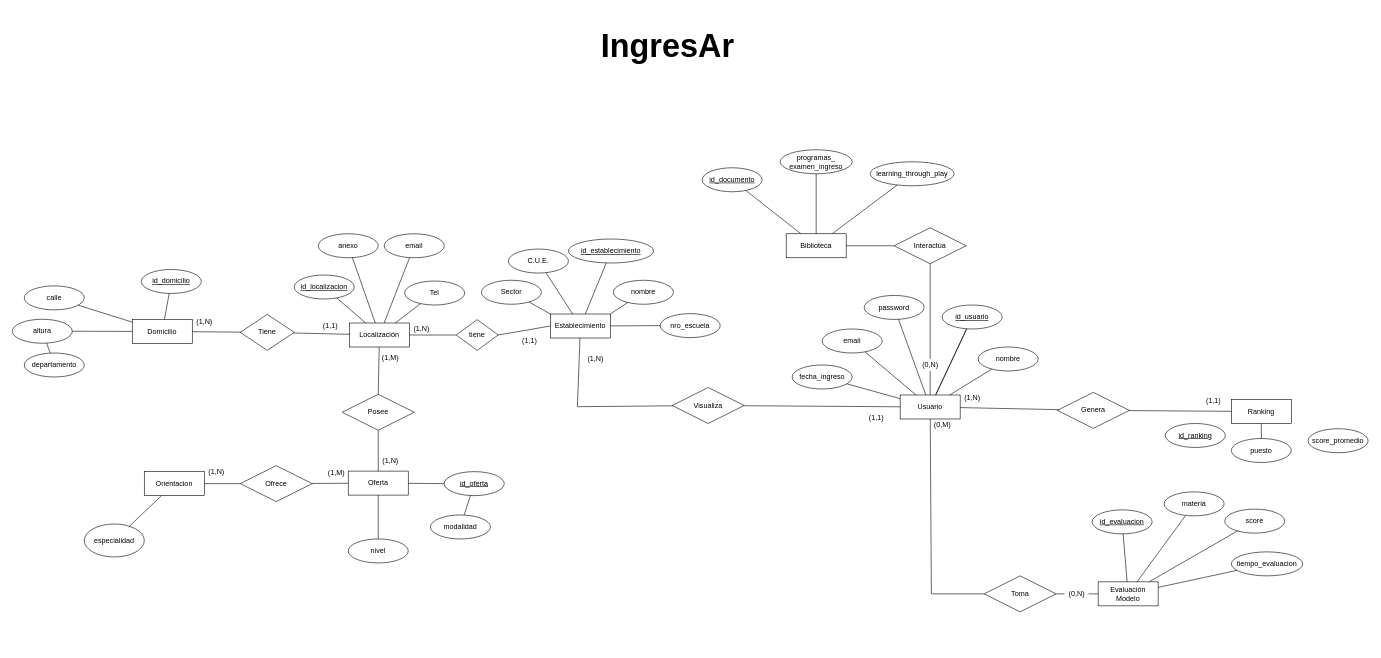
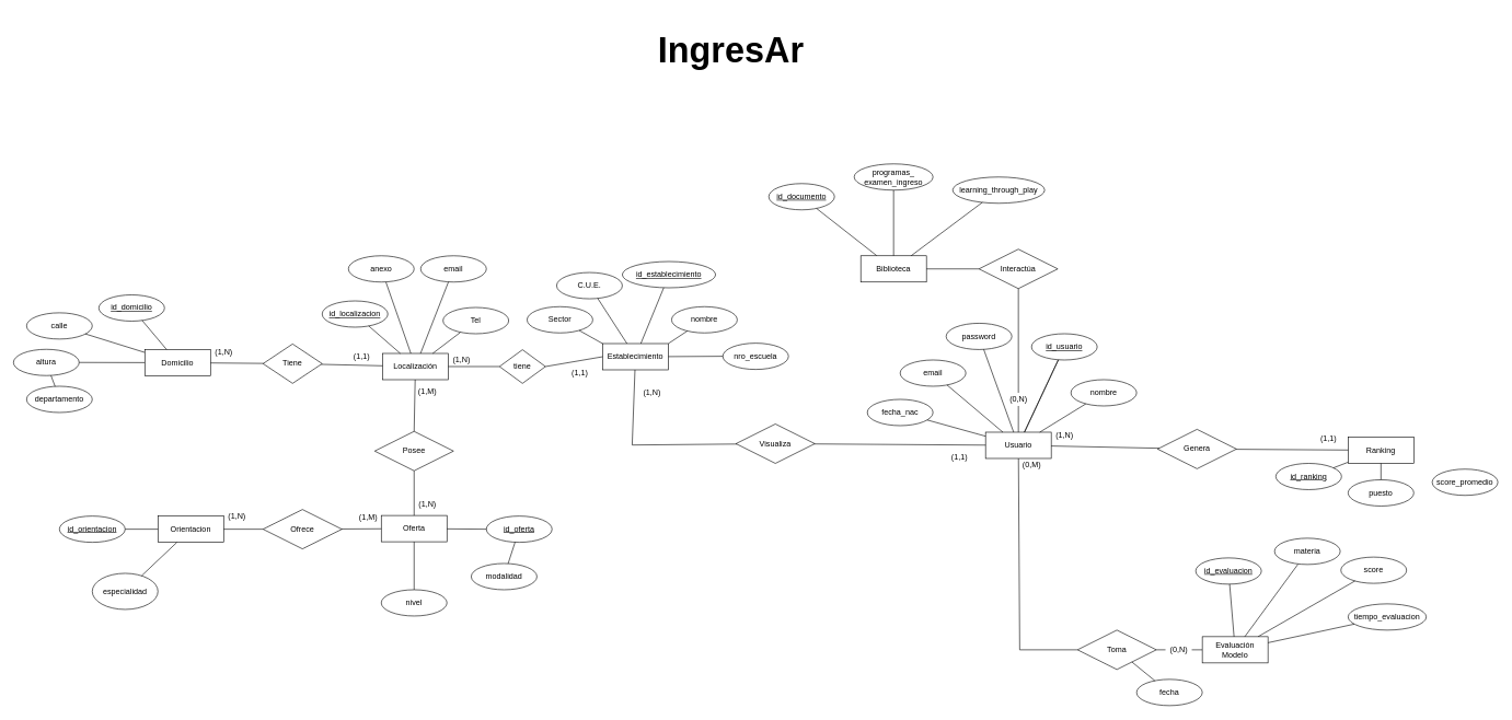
- <mxCell id="83" value="id_domicilio" style="ellipse;whiteSpace=wrap;html=1;align=center;fontStyle=4;" parent="1" vertex="1"><mxGeometry x="235" y="448.31" width="100" height="40" as="geometry" /></mxCell>
+ <mxCell id="83" value="id_domicilio" style="ellipse;whiteSpace=wrap;html=1;align=center;fontStyle=4;" parent="1" vertex="1"><mxGeometry x="150" y="448.31" width="100" height="40" as="geometry" /></mxCell>
- <mxCell id="30" value="fecha_ingreso" style="ellipse;whiteSpace=wrap;html=1;align=center;" parent="1" vertex="1"><mxGeometry x="1320" y="607.5" width="100" height="40" as="geometry" /></mxCell>
+ <mxCell id="30" value="fecha_nac" style="ellipse;whiteSpace=wrap;html=1;align=center;" parent="1" vertex="1"><mxGeometry x="1320" y="607.5" width="100" height="40" as="geometry" /></mxCell>
+ <mxCell id="109" value="" style="endArrow=none;html=1;rounded=0;" parent="1" source="108" target="104" edge="1"><mxGeometry relative="1" as="geometry"><mxPoint x="1952" y="725" as="sourcePoint" /><mxPoint x="2112" y="725" as="targetPoint" /></mxGeometry></mxCell>
+ <mxCell id="89" value="id_orientacion" style="ellipse;whiteSpace=wrap;html=1;align=center;fontStyle=4;" parent="1" vertex="1"><mxGeometry x="90" y="785.25" width="100" height="40" as="geometry" /></mxCell>
+ <mxCell id="92" value="" style="endArrow=none;html=1;rounded=0;" parent="1" source="89" target="87" edge="1"><mxGeometry relative="1" as="geometry"><mxPoint x="150" y="974.25" as="sourcePoint" /><mxPoint x="310" y="974.25" as="targetPoint" /></mxGeometry></mxCell>
+ <mxCell id="65" value="" style="endArrow=none;html=1;rounded=0;" parent="1" source="64" target="39" edge="1"><mxGeometry relative="1" as="geometry"><mxPoint x="1610" y="837.75" as="sourcePoint" /><mxPoint x="1770" y="837.75" as="targetPoint" /></mxGeometry></mxCell>
+ <mxCell id="64" value="fecha" style="ellipse;whiteSpace=wrap;html=1;align=center;" parent="1" vertex="1"><mxGeometry x="1730" y="1034" width="100" height="40" as="geometry" /></mxCell>
